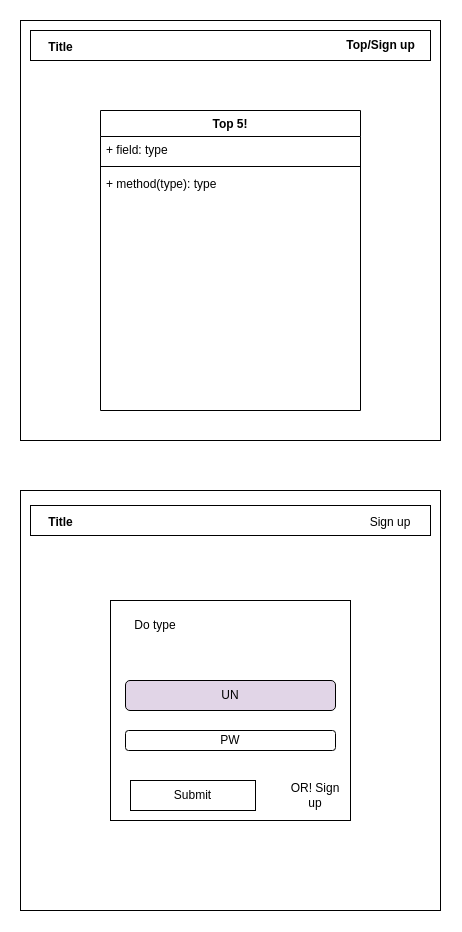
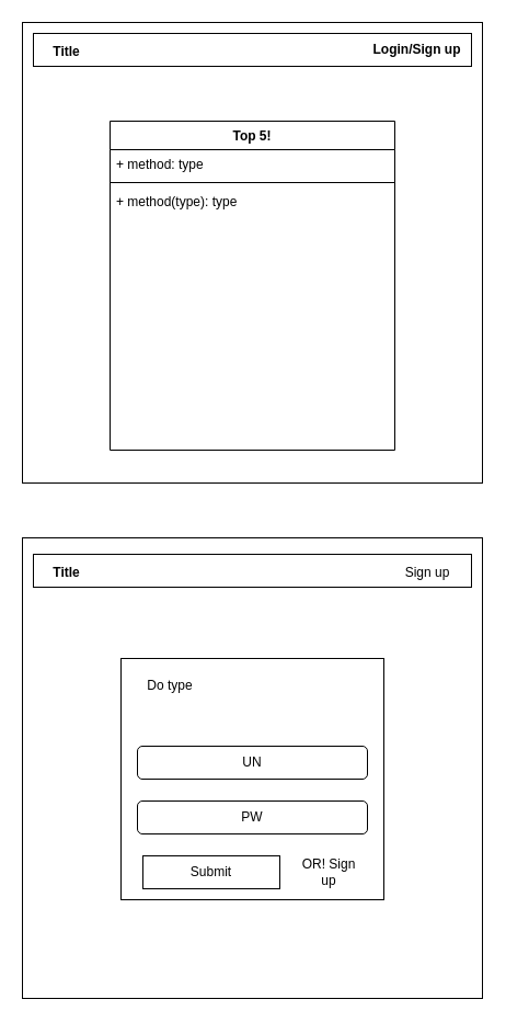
- <mxCell id="9" value="Top/Sign up" style="text;align=center;fontStyle=1;verticalAlign=middle;spacingLeft=3;spacingRight=3;strokeColor=none;rotatable=0;points=[[0,0.5],[1,0.5]];portConstraint=eastwest;html=1;" vertex="1" parent="1"><mxGeometry x="340" y="32" width="80" height="26" as="geometry" /></mxCell>
+ <mxCell id="9" value="Login/Sign up" style="text;align=center;fontStyle=1;verticalAlign=middle;spacingLeft=3;spacingRight=3;strokeColor=none;rotatable=0;points=[[0,0.5],[1,0.5]];portConstraint=eastwest;html=1;" vertex="1" parent="1"><mxGeometry x="340" y="32" width="80" height="26" as="geometry" /></mxCell>
- <mxCell id="5" value="+ field: type" style="text;strokeColor=none;fillColor=none;align=left;verticalAlign=top;spacingLeft=4;spacingRight=4;overflow=hidden;rotatable=0;points=[[0,0.5],[1,0.5]];portConstraint=eastwest;whiteSpace=wrap;html=1;" vertex="1" parent="4"><mxGeometry y="26" width="260" height="26" as="geometry" /></mxCell>
+ <mxCell id="5" value="+ method: type" style="text;strokeColor=none;fillColor=none;align=left;verticalAlign=top;spacingLeft=4;spacingRight=4;overflow=hidden;rotatable=0;points=[[0,0.5],[1,0.5]];portConstraint=eastwest;whiteSpace=wrap;html=1;" vertex="1" parent="4"><mxGeometry y="26" width="260" height="26" as="geometry" /></mxCell>
- <mxCell id="14" value="UN" style="rounded=1;whiteSpace=wrap;html=1;fillColor=#e1d5e7;" vertex="1" parent="1"><mxGeometry x="125" y="680" width="210" height="30" as="geometry" /></mxCell>
+ <mxCell id="14" value="UN" style="rounded=1;whiteSpace=wrap;html=1;" vertex="1" parent="1"><mxGeometry x="125" y="680" width="210" height="30" as="geometry" /></mxCell>
- <mxCell id="15" value="PW" style="rounded=1;whiteSpace=wrap;html=1;" vertex="1" parent="1"><mxGeometry x="125" y="730" width="210" height="20" as="geometry" /></mxCell>
+ <mxCell id="15" value="PW" style="rounded=1;whiteSpace=wrap;html=1;" vertex="1" parent="1"><mxGeometry x="125" y="730" width="210" height="30" as="geometry" /></mxCell>
- <mxCell id="19" value="OR! Sign up" style="text;html=1;strokeColor=none;fillColor=none;align=center;verticalAlign=middle;whiteSpace=wrap;rounded=0;" vertex="1" parent="1"><mxGeometry x="285" y="780" width="60" height="30" as="geometry" /></mxCell>
+ <mxCell id="19" value="OR! Sign up" style="text;html=1;strokeColor=none;fillColor=none;align=center;verticalAlign=middle;whiteSpace=wrap;rounded=0;" vertex="1" parent="1"><mxGeometry x="270" y="780" width="60" height="30" as="geometry" /></mxCell>
